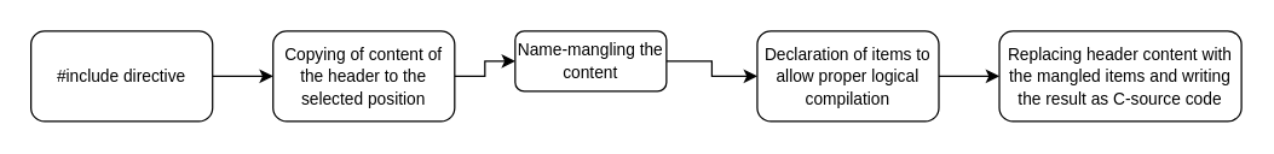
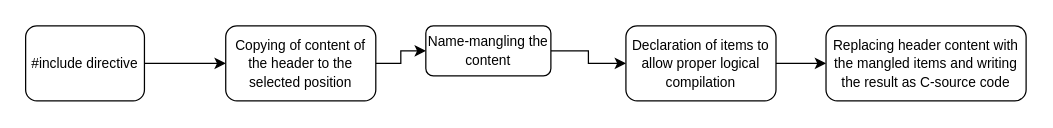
- <mxCell id="3" value="&lt;font style=&quot;font-size: 11px&quot;&gt;#include directive&lt;/font&gt;" style="rounded=1;whiteSpace=wrap;html=1;" parent="1" vertex="1"><mxGeometry x="20" y="20" width="120" height="60" as="geometry" /></mxCell>
+ <mxCell id="3" value="&lt;font style=&quot;font-size: 11px&quot;&gt;#include directive&lt;/font&gt;" style="rounded=1;whiteSpace=wrap;html=1;" parent="1" vertex="1"><mxGeometry x="20" y="20" width="95" height="60" as="geometry" /></mxCell>
